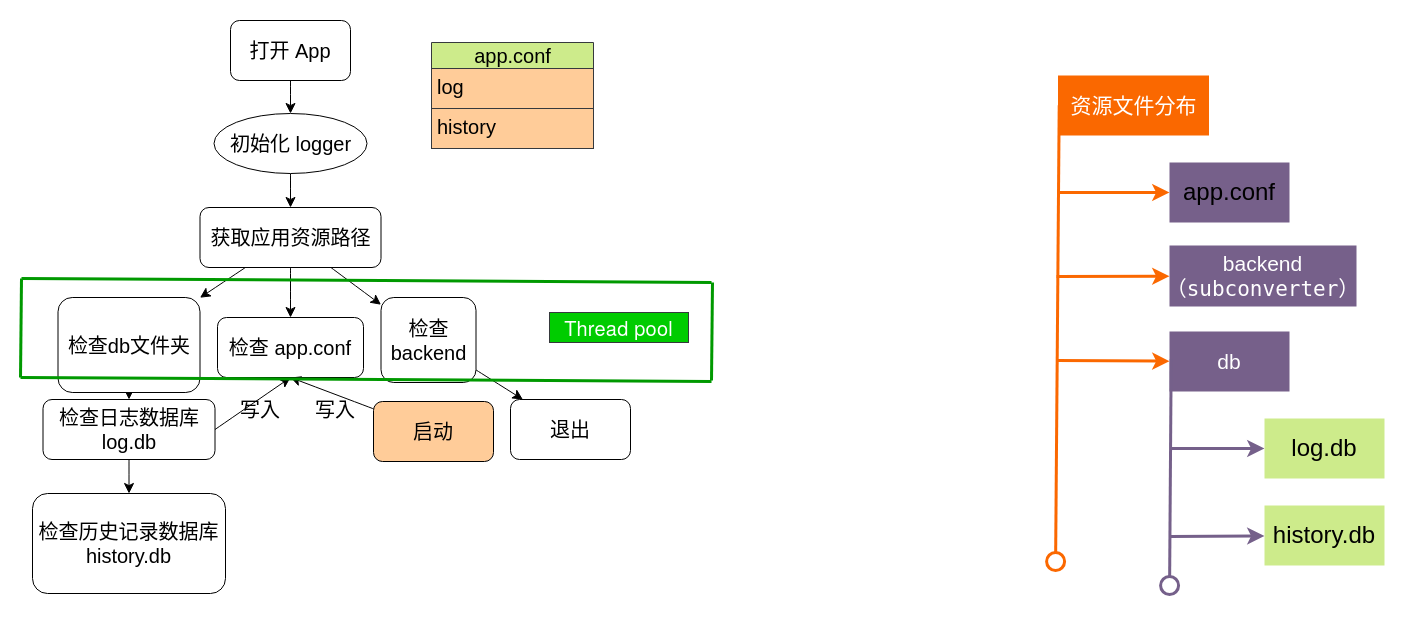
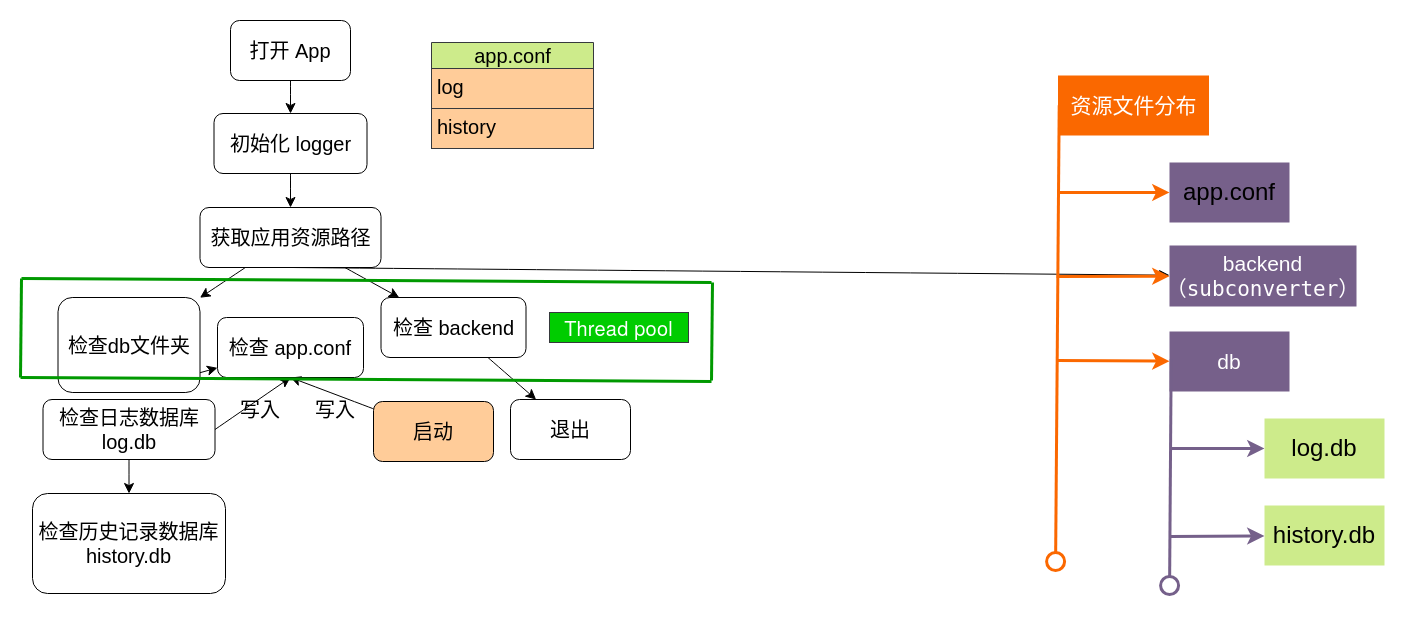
- <mxCell id="8" value="初始化 logger" style="ellipse;whiteSpace=wrap;html=1;fontSize=20;" vertex="1" parent="1"><mxGeometry x="213.5" y="113" width="153" height="60" as="geometry" /></mxCell>
+ <mxCell id="8" value="初始化 logger" style="rounded=1;whiteSpace=wrap;html=1;fontSize=20;" vertex="1" parent="1"><mxGeometry x="213.5" y="113" width="153" height="60" as="geometry" /></mxCell>
- <mxCell id="7" value="" style="edgeStyle=none;curved=1;rounded=0;orthogonalLoop=1;jettySize=auto;html=1;fontSize=20;startSize=8;endSize=8;exitX=0.5;exitY=1;exitDx=0;exitDy=0;" edge="1" parent="1" source="14" target="31"><mxGeometry relative="1" as="geometry" /></mxCell>
+ <mxCell id="7" value="" style="edgeStyle=none;curved=1;rounded=0;orthogonalLoop=1;jettySize=auto;html=1;fontSize=20;startSize=8;endSize=8;exitX=0.5;exitY=1;exitDx=0;exitDy=0;" edge="1" parent="1" source="14" target="21"><mxGeometry relative="1" as="geometry" /></mxCell>
- <mxCell id="34" value="检查 backend" style="rounded=1;whiteSpace=wrap;html=1;fontSize=20;" vertex="1" parent="1"><mxGeometry x="380.5" y="297" width="95" height="85" as="geometry" /></mxCell>
+ <mxCell id="34" value="检查 backend" style="rounded=1;whiteSpace=wrap;html=1;fontSize=20;" vertex="1" parent="1"><mxGeometry x="380.5" y="297" width="145" height="60" as="geometry" /></mxCell>
- <mxCell id="4" value="" style="edgeStyle=none;curved=1;rounded=0;orthogonalLoop=1;jettySize=auto;html=1;fontSize=20;startSize=8;endSize=8;exitX=0.5;exitY=1;exitDx=0;exitDy=0;" edge="1" parent="1" source="12" target="11"><mxGeometry relative="1" as="geometry" /></mxCell>
+ <mxCell id="4" value="" style="edgeStyle=none;curved=1;rounded=0;orthogonalLoop=1;jettySize=auto;html=1;fontSize=20;startSize=8;endSize=8;exitX=0.5;exitY=1;exitDx=0;exitDy=0;" edge="1" parent="1" source="12" target="31"><mxGeometry relative="1" as="geometry" /></mxCell>
